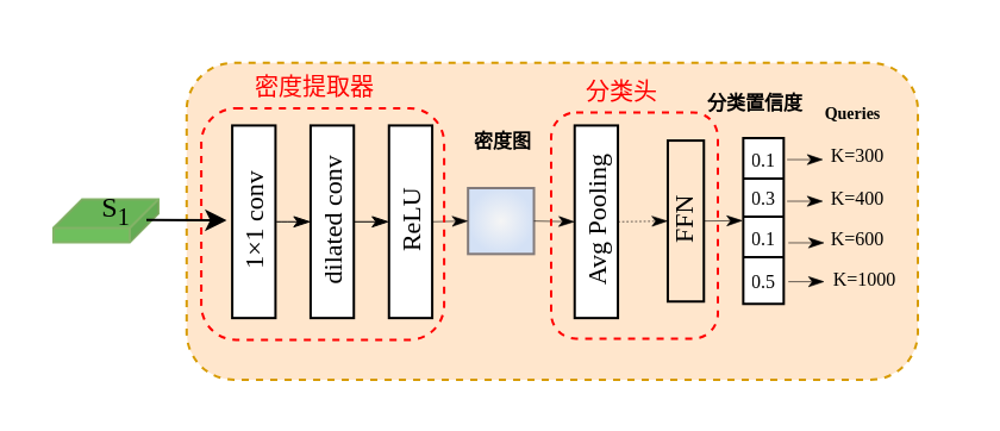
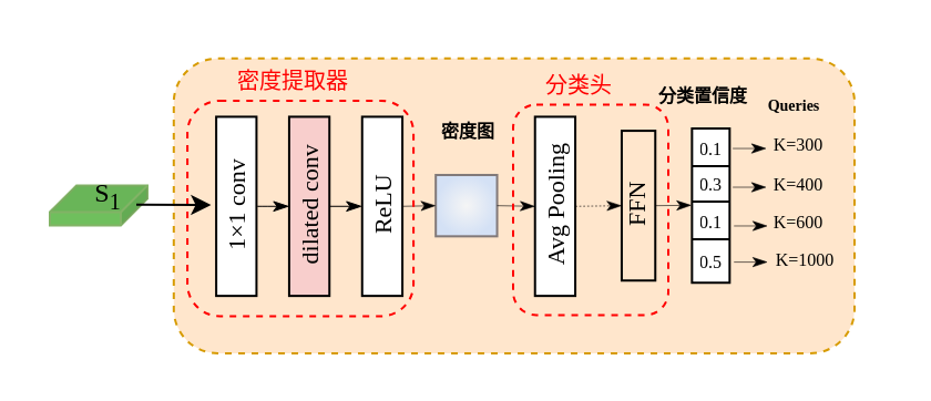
- <mxCell id="22" value="&lt;p class=&quot;p1&quot; style=&quot;margin: 0px; font-variant-numeric: normal; font-variant-east-asian: normal; font-variant-alternates: normal; font-size-adjust: none; font-kerning: auto; font-optical-sizing: auto; font-feature-settings: normal; font-variation-settings: normal; font-variant-position: normal; font-variant-emoji: normal; font-stretch: normal; line-height: normal; text-align: start;&quot;&gt;&lt;font style=&quot;color: rgb(0, 0, 0); font-size: 11px;&quot;&gt;dilated conv&lt;/font&gt;&lt;/p&gt;" style="rounded=0;whiteSpace=wrap;html=1;horizontal=0;fontFamily=Times New Roman;" parent="10" vertex="1"><mxGeometry x="32.916" width="18.161" height="80.855" as="geometry" /></mxCell>
+ <mxCell id="22" value="&lt;p class=&quot;p1&quot; style=&quot;margin: 0px; font-variant-numeric: normal; font-variant-east-asian: normal; font-variant-alternates: normal; font-size-adjust: none; font-kerning: auto; font-optical-sizing: auto; font-feature-settings: normal; font-variation-settings: normal; font-variant-position: normal; font-variant-emoji: normal; font-stretch: normal; line-height: normal; text-align: start;&quot;&gt;&lt;font style=&quot;color: rgb(0, 0, 0); font-size: 11px;&quot;&gt;dilated conv&lt;/font&gt;&lt;/p&gt;" style="rounded=0;whiteSpace=wrap;html=1;horizontal=0;fontFamily=Times New Roman;fillColor=#f8cecc;" parent="10" vertex="1"><mxGeometry x="32.916" width="18.161" height="80.855" as="geometry" /></mxCell>
